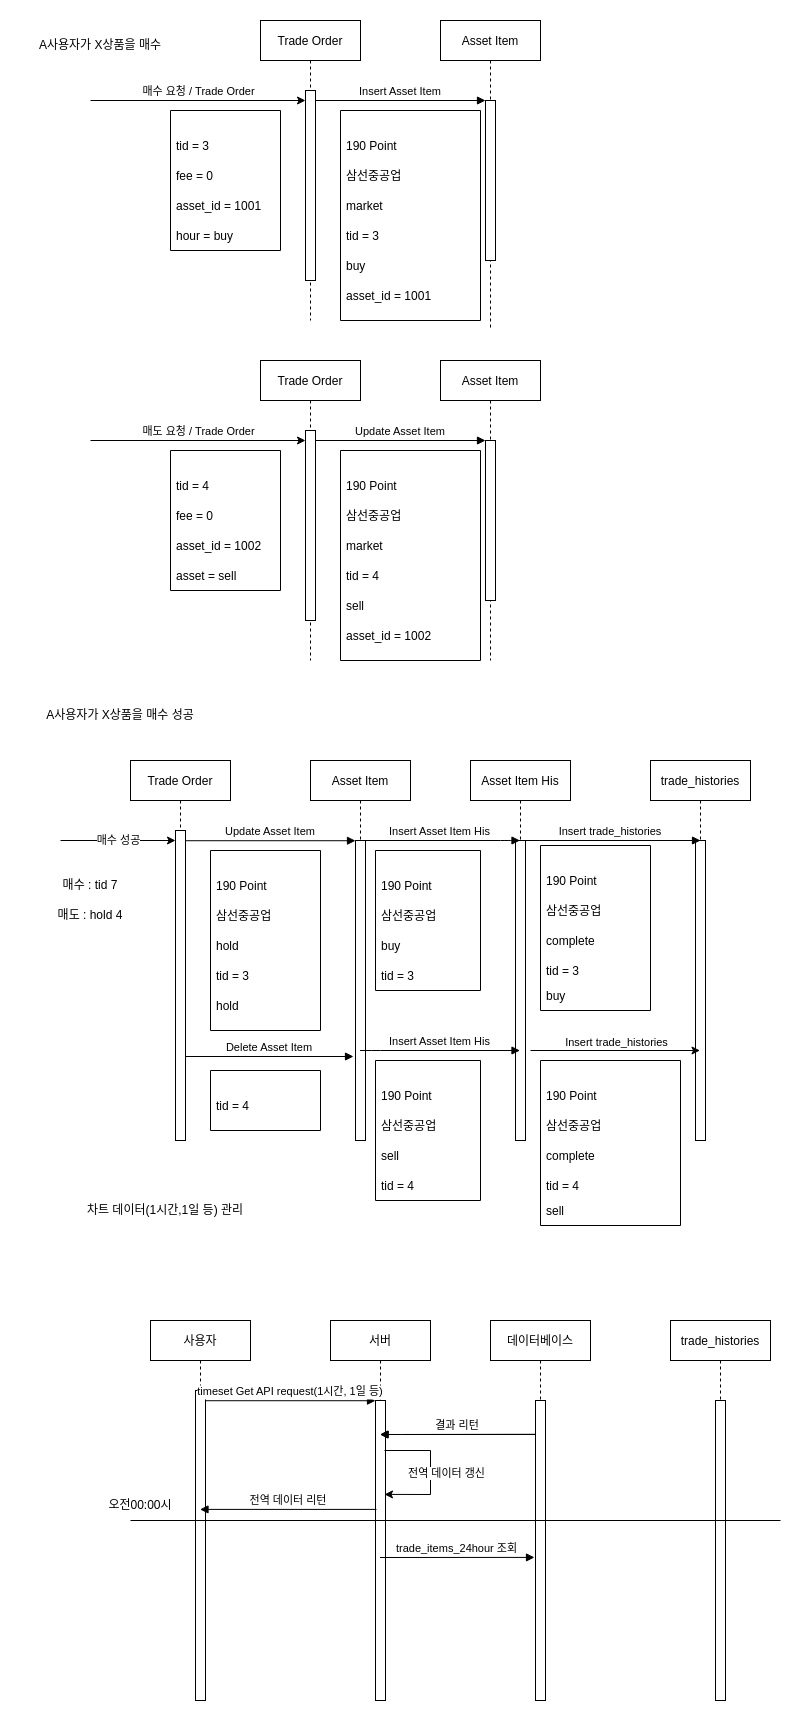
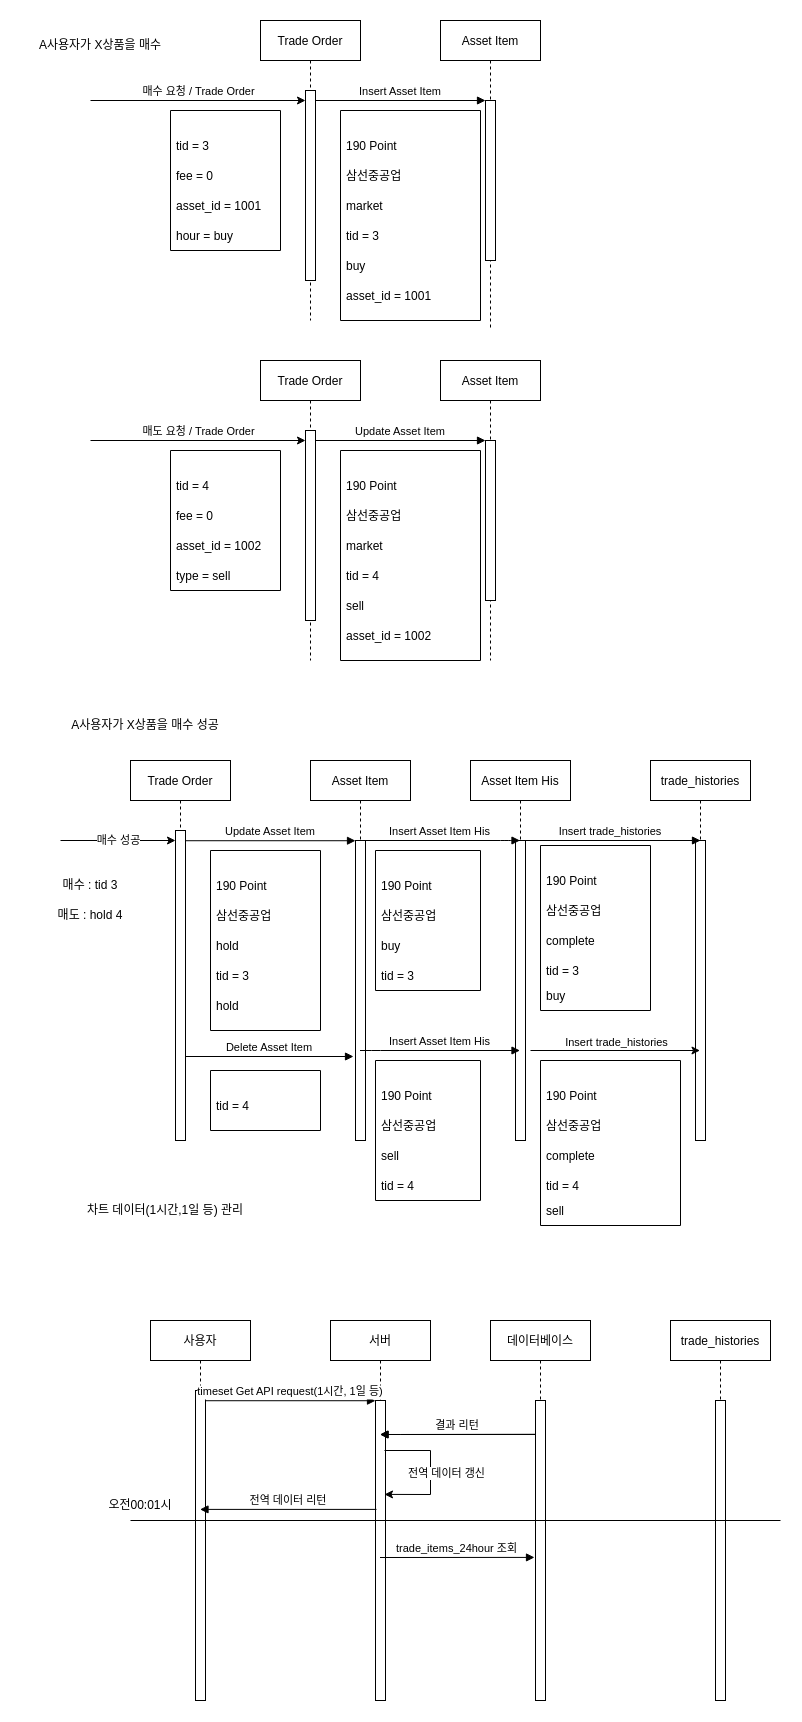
- <mxCell id="77" value="asset = sell" style="text;strokeColor=none;fillColor=none;align=left;verticalAlign=middle;spacingLeft=4;spacingRight=4;overflow=hidden;points=[[0,0.5],[1,0.5]];portConstraint=eastwest;rotatable=0;" parent="73" vertex="1"><mxGeometry y="110" width="140" height="30" as="geometry" /></mxCell>
+ <mxCell id="77" value="type = sell" style="text;strokeColor=none;fillColor=none;align=left;verticalAlign=middle;spacingLeft=4;spacingRight=4;overflow=hidden;points=[[0,0.5],[1,0.5]];portConstraint=eastwest;rotatable=0;" parent="73" vertex="1"><mxGeometry y="110" width="140" height="30" as="geometry" /></mxCell>
- <mxCell id="33" value="A사용자가 X상품을 매수 성공" style="text;html=1;strokeColor=none;fillColor=none;align=center;verticalAlign=middle;whiteSpace=wrap;rounded=0;" parent="1" vertex="1"><mxGeometry x="35" y="700" width="170" height="30" as="geometry" /></mxCell>
+ <mxCell id="33" value="A사용자가 X상품을 매수 성공" style="text;html=1;strokeColor=none;fillColor=none;align=center;verticalAlign=middle;whiteSpace=wrap;rounded=0;" parent="1" vertex="1"><mxGeometry x="60" y="710" width="170" height="30" as="geometry" /></mxCell>
- <mxCell id="54" value="매수 : tid 7" style="text;html=1;strokeColor=none;fillColor=none;align=center;verticalAlign=middle;whiteSpace=wrap;rounded=0;" parent="1" vertex="1"><mxGeometry x="20" y="870" width="140" height="30" as="geometry" /></mxCell>
+ <mxCell id="54" value="매수 : tid 3" style="text;html=1;strokeColor=none;fillColor=none;align=center;verticalAlign=middle;whiteSpace=wrap;rounded=0;" parent="1" vertex="1"><mxGeometry x="20" y="870" width="140" height="30" as="geometry" /></mxCell>
- <mxCell id="105" value="오전00:00시" style="text;html=1;strokeColor=none;fillColor=none;align=center;verticalAlign=middle;whiteSpace=wrap;rounded=0;" vertex="1" parent="1"><mxGeometry x="100" y="1490" width="80" height="30" as="geometry" /></mxCell>
+ <mxCell id="105" value="오전00:01시" style="text;html=1;strokeColor=none;fillColor=none;align=center;verticalAlign=middle;whiteSpace=wrap;rounded=0;" vertex="1" parent="1"><mxGeometry x="100" y="1490" width="80" height="30" as="geometry" /></mxCell>
